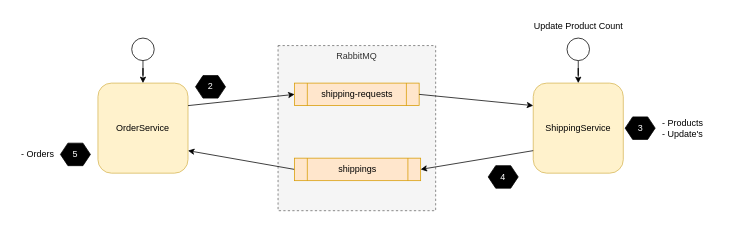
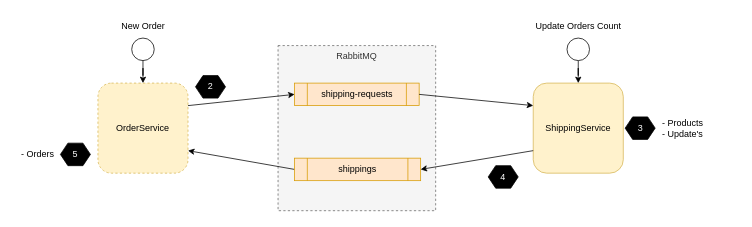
+ <mxCell id="14" value="New Order" style="text;html=1;strokeColor=none;fillColor=none;align=center;verticalAlign=middle;whiteSpace=wrap;rounded=0;" vertex="1" parent="1"><mxGeometry x="147.5" y="20" width="85" height="30" as="geometry" /></mxCell>
- <mxCell id="15" value="Update Product Count" style="text;html=1;strokeColor=none;fillColor=none;align=center;verticalAlign=middle;whiteSpace=wrap;rounded=0;" vertex="1" parent="1"><mxGeometry x="707.5" y="20" width="125" height="30" as="geometry" /></mxCell>
+ <mxCell id="15" value="Update Orders Count" style="text;html=1;strokeColor=none;fillColor=none;align=center;verticalAlign=middle;whiteSpace=wrap;rounded=0;" vertex="1" parent="1"><mxGeometry x="707.5" y="20" width="125" height="30" as="geometry" /></mxCell>
- <mxCell id="2" value="OrderService" style="rounded=1;whiteSpace=wrap;html=1;fillColor=#fff2cc;strokeColor=#d6b656;verticalAlign=middle;" vertex="1" parent="1"><mxGeometry x="130" y="110" width="120" height="120" as="geometry" /></mxCell>
+ <mxCell id="2" value="OrderService" style="rounded=1;whiteSpace=wrap;html=1;fillColor=#fff2cc;strokeColor=#d6b656;verticalAlign=middle;dashed=1;" vertex="1" parent="1"><mxGeometry x="130" y="110" width="120" height="120" as="geometry" /></mxCell>
